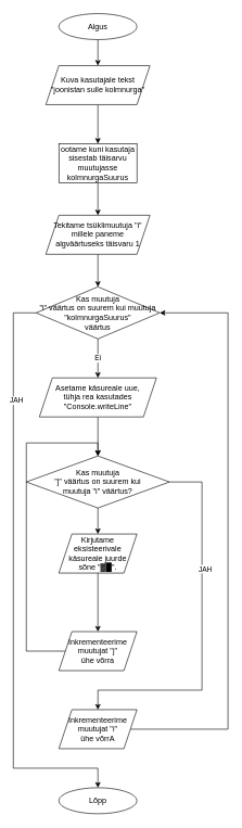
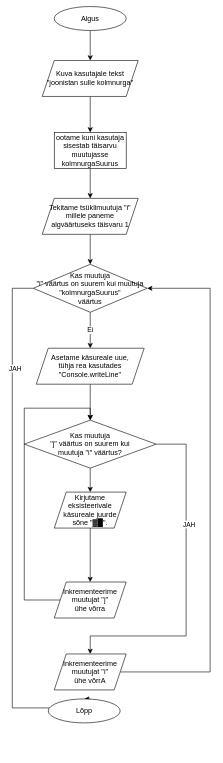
- <mxCell id="3" value="Algus" style="ellipse;whiteSpace=wrap;html=1;" vertex="1" parent="1"><mxGeometry x="90" y="20" width="120" height="40" as="geometry" /></mxCell>
+ <mxCell id="3" value="Algus" style="ellipse;whiteSpace=wrap;html=1;" vertex="1" parent="1"><mxGeometry x="90" y="10" width="120" height="40" as="geometry" /></mxCell>
- <mxCell id="17" value="Lõpp" style="ellipse;whiteSpace=wrap;html=1;" vertex="1" parent="1"><mxGeometry x="90" y="1210" width="120" height="40" as="geometry" /></mxCell>
+ <mxCell id="17" value="Lõpp" style="ellipse;whiteSpace=wrap;html=1;" vertex="1" parent="1"><mxGeometry x="80" y="1165" width="120" height="40" as="geometry" /></mxCell>
